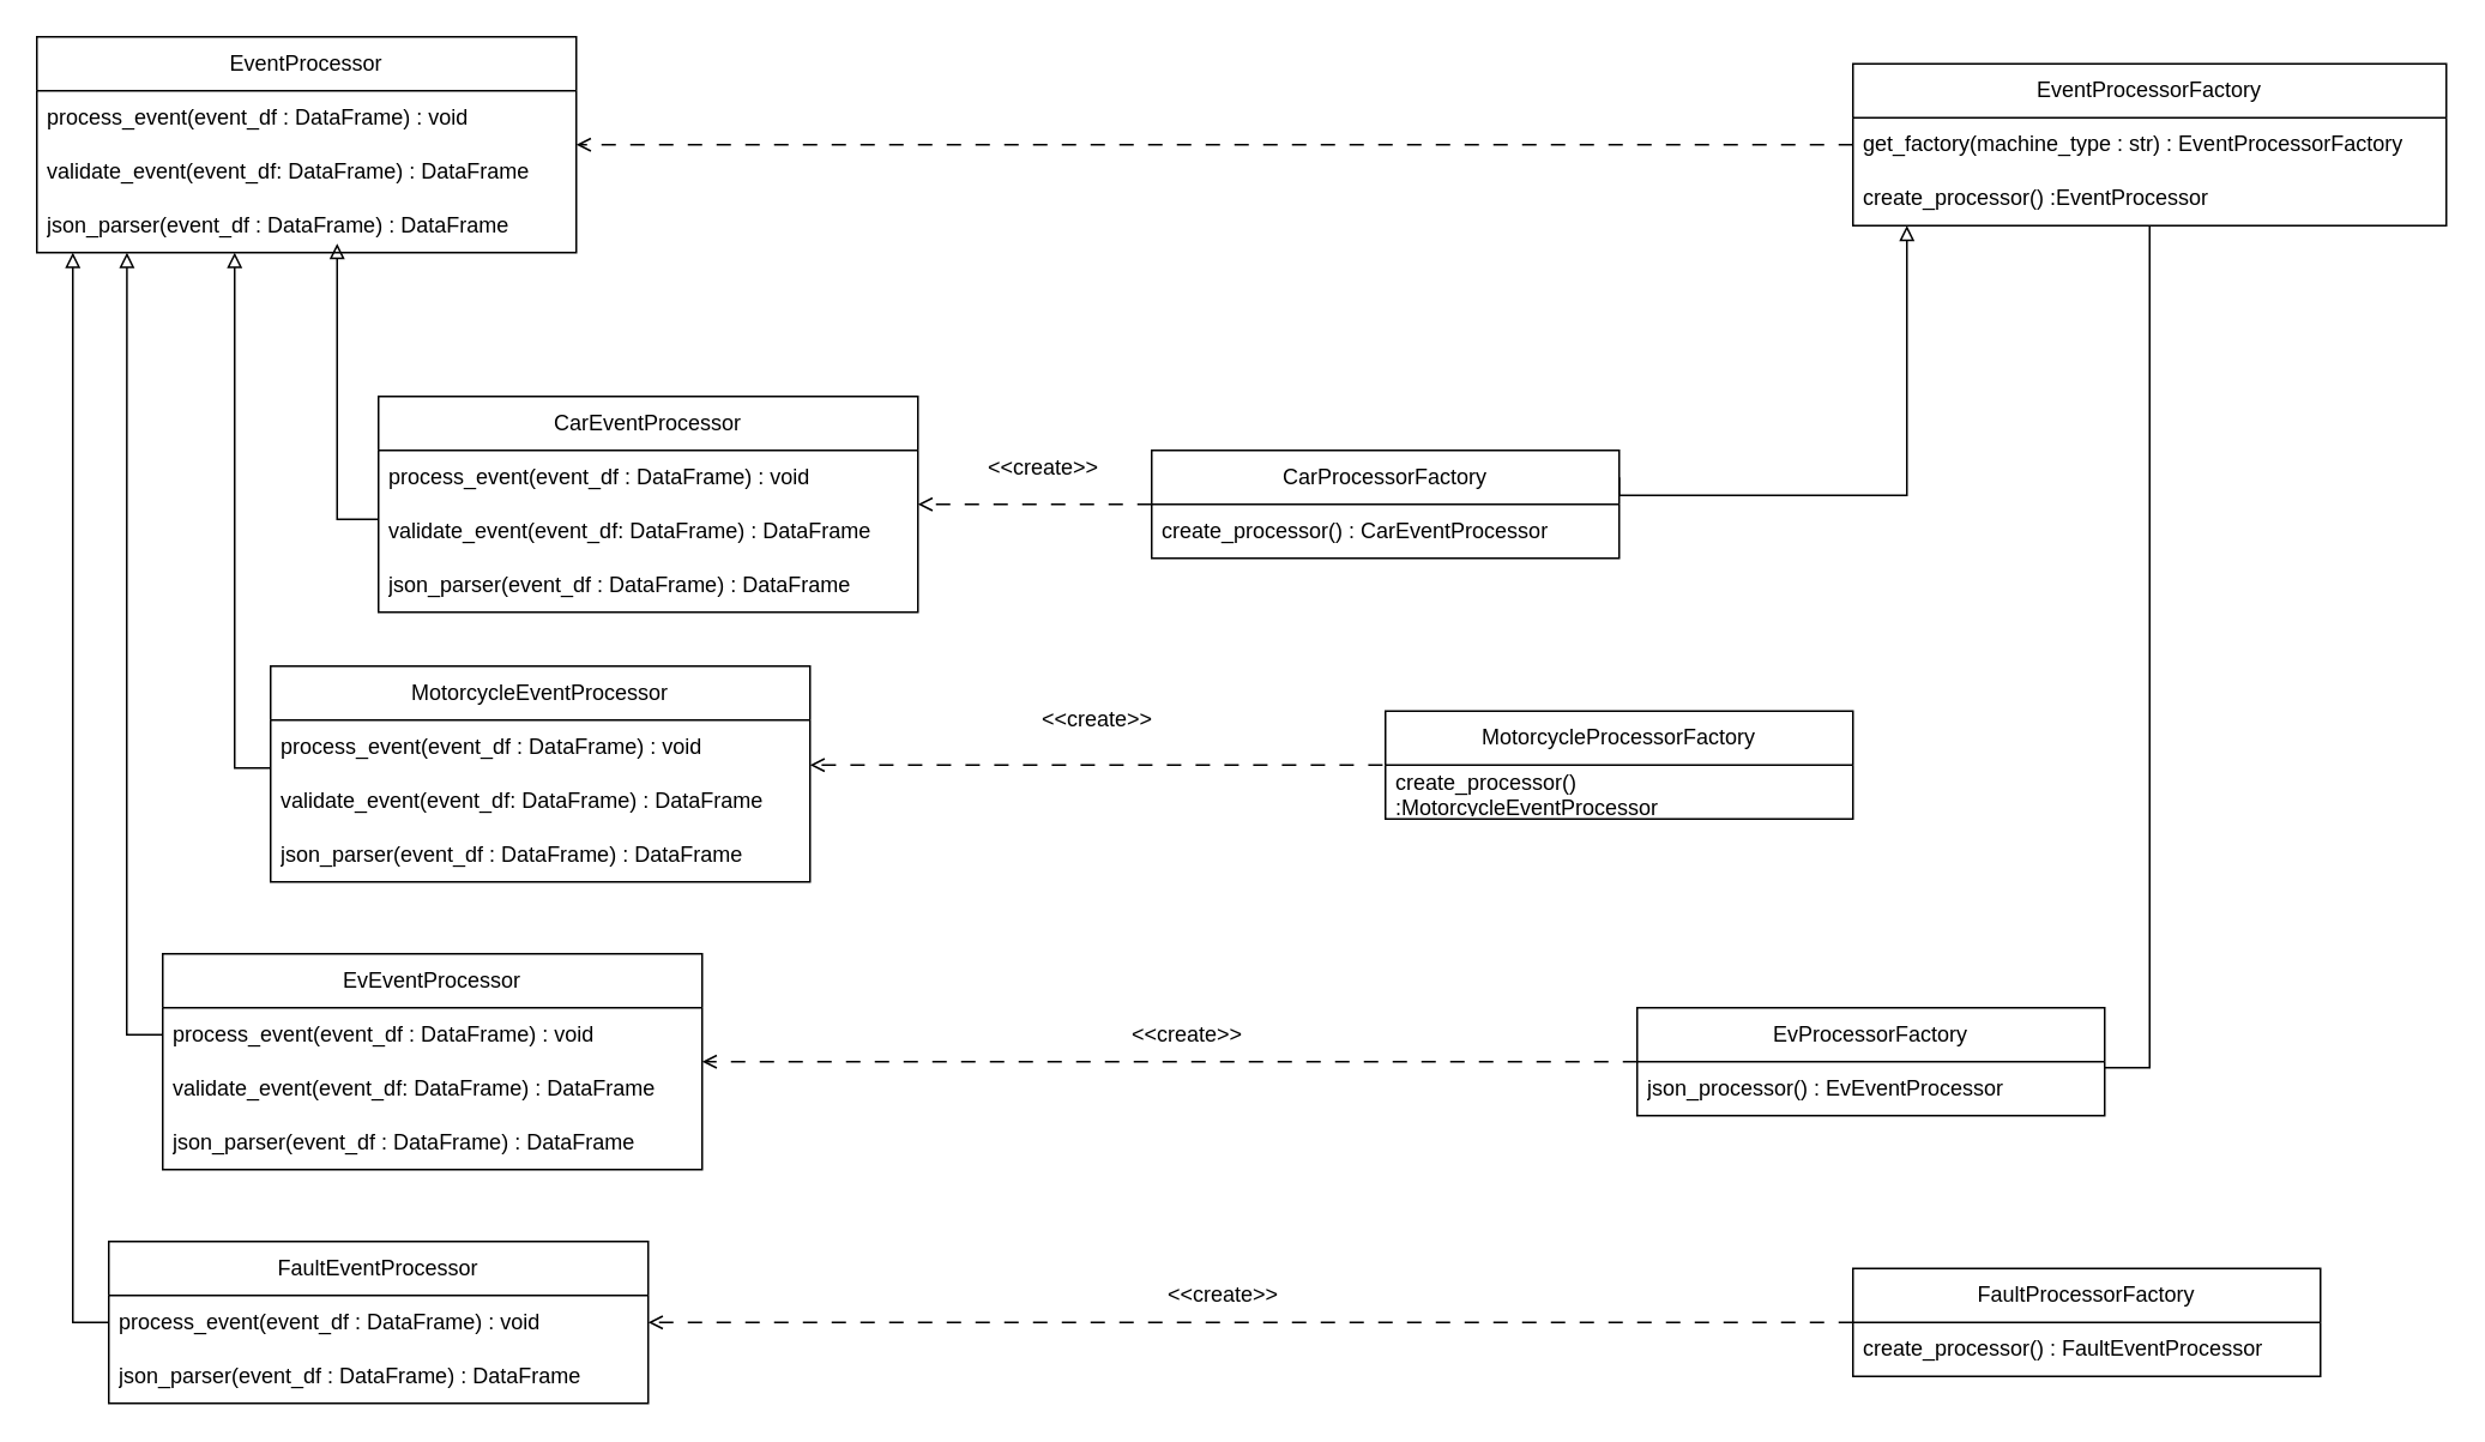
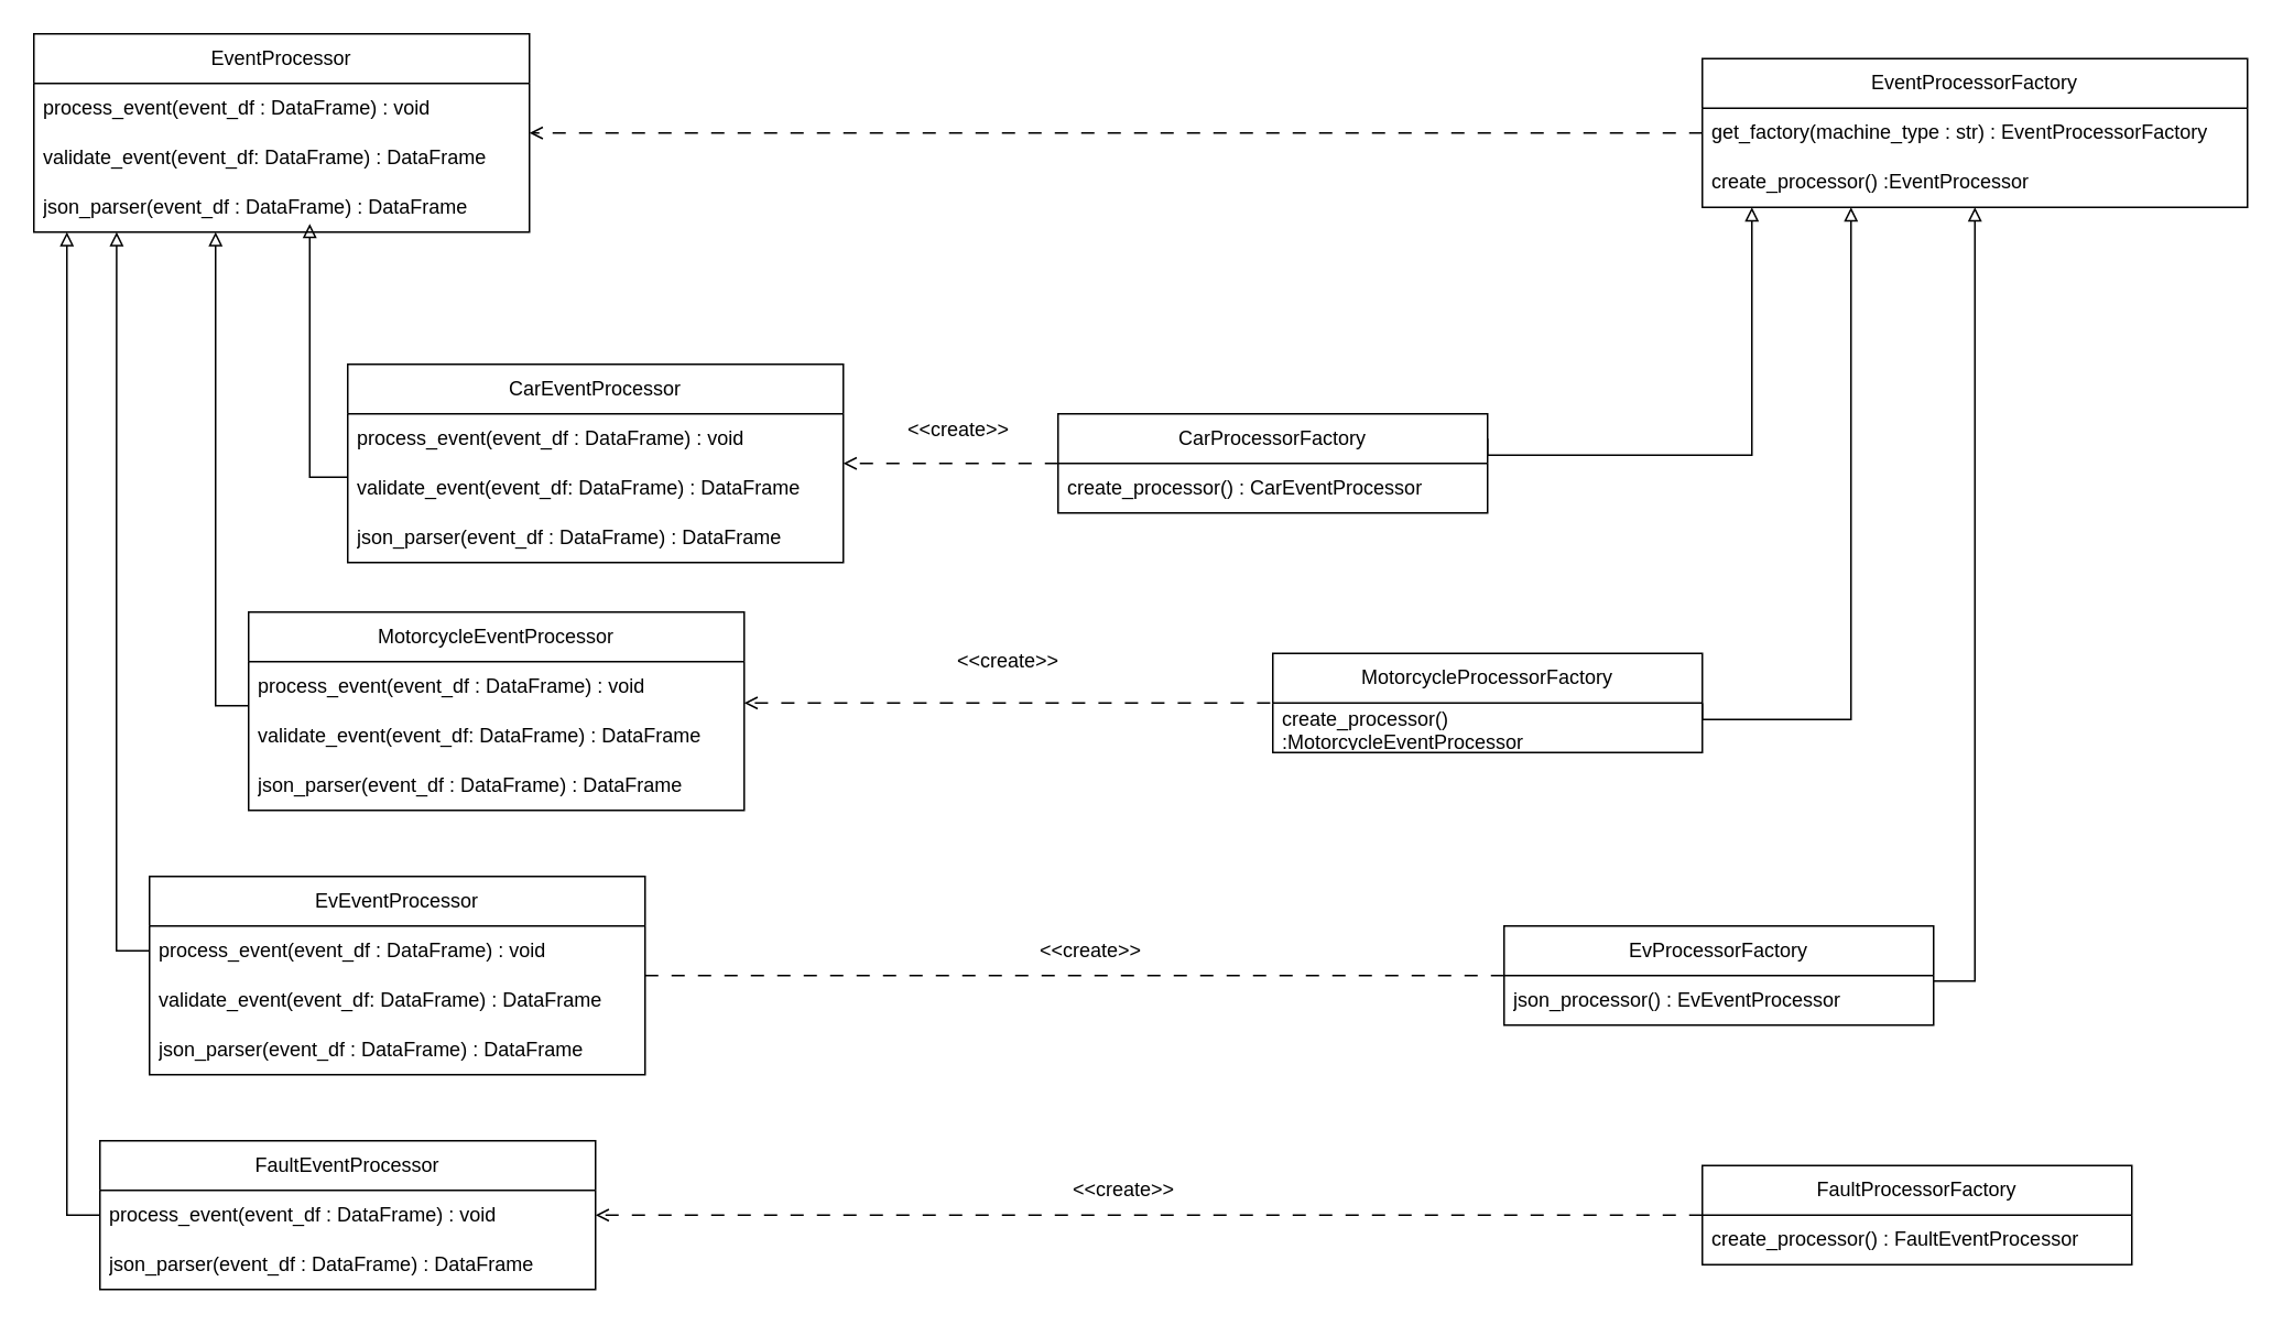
- <mxCell id="5" style="edgeStyle=orthogonalEdgeStyle;rounded=0;orthogonalLoop=1;jettySize=auto;html=1;exitX=1;exitY=0.111;exitDx=0;exitDy=0;exitPerimeter=0;endArrow=none;endFill=0;" edge="1" parent="1" source="8" target="2"><mxGeometry relative="1" as="geometry" /></mxCell>
+ <mxCell id="5" style="edgeStyle=orthogonalEdgeStyle;rounded=0;orthogonalLoop=1;jettySize=auto;html=1;exitX=1;exitY=0.111;exitDx=0;exitDy=0;exitPerimeter=0;endArrow=block;endFill=0;" edge="1" parent="1" source="8" target="2"><mxGeometry relative="1" as="geometry" /></mxCell>
+ <mxCell id="12" style="edgeStyle=orthogonalEdgeStyle;rounded=0;orthogonalLoop=1;jettySize=auto;html=1;exitX=1;exitY=0.5;exitDx=0;exitDy=0;endArrow=block;endFill=0;" edge="1" parent="1" source="14" target="2"><mxGeometry relative="1" as="geometry"><mxPoint x="1020" y="145" as="targetPoint" /><Array as="points"><mxPoint x="1030" y="435" /><mxPoint x="1120" y="435" /></Array></mxGeometry></mxCell>
- <mxCell id="6" style="edgeStyle=orthogonalEdgeStyle;rounded=0;orthogonalLoop=1;jettySize=auto;html=1;endArrow=open;endFill=0;dashed=1;dashPattern=8 8;" edge="1" parent="1" source="7" target="34"><mxGeometry relative="1" as="geometry" /></mxCell>
+ <mxCell id="6" style="edgeStyle=orthogonalEdgeStyle;rounded=0;orthogonalLoop=1;jettySize=auto;html=1;endArrow=none;endFill=0;dashed=1;dashPattern=8 8;" edge="1" parent="1" source="7" target="34"><mxGeometry relative="1" as="geometry" /></mxCell>
